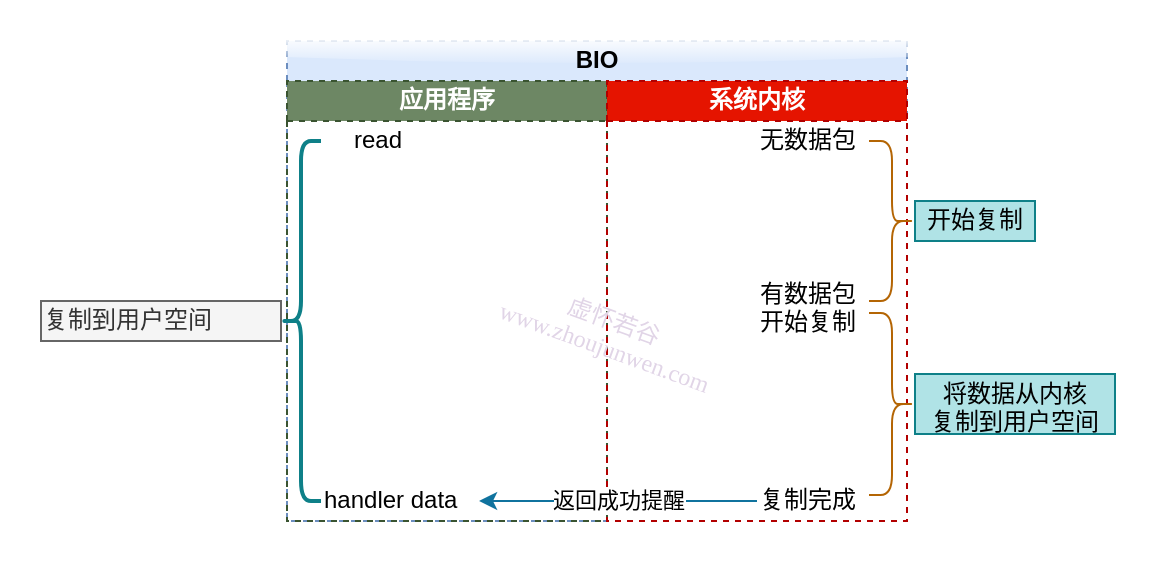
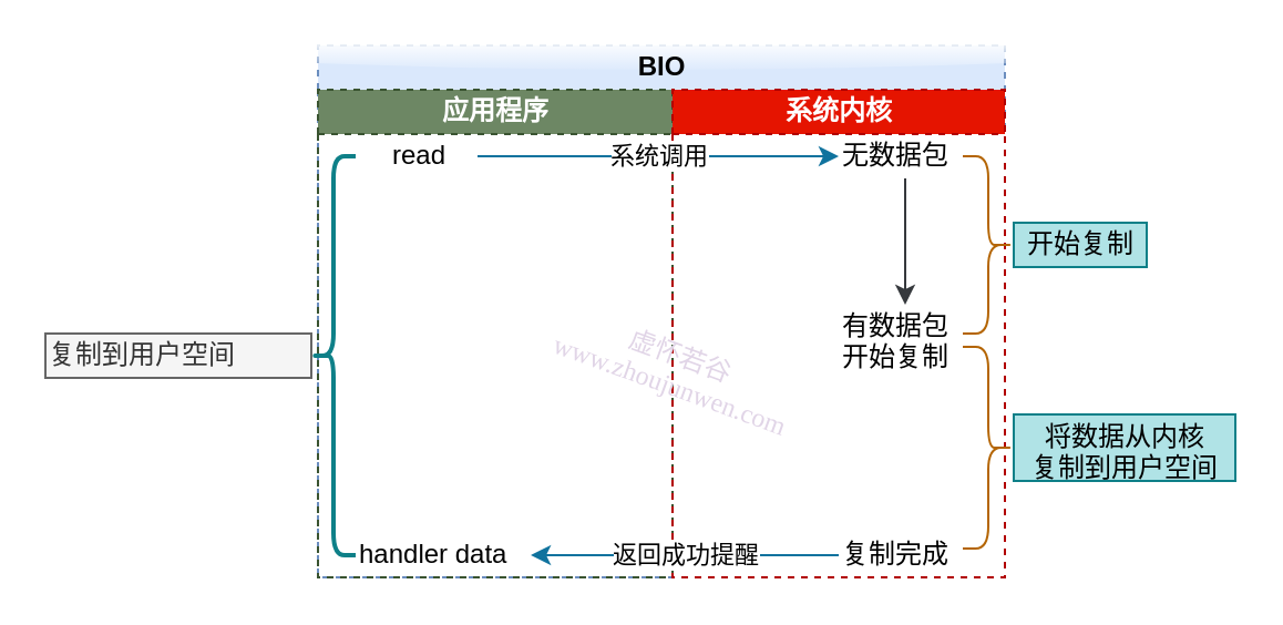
+ <mxCell id="7" value="系统调用" style="edgeStyle=orthogonalEdgeStyle;rounded=0;orthogonalLoop=1;jettySize=auto;html=1;fillColor=#b1ddf0;strokeColor=#10739e;" edge="1" parent="1" source="8" target="10"><mxGeometry relative="1" as="geometry" /></mxCell>
+ <mxCell id="9" style="edgeStyle=orthogonalEdgeStyle;rounded=0;orthogonalLoop=1;jettySize=auto;html=1;fillColor=#ffcc99;strokeColor=#36393d;" edge="1" parent="1" source="10" target="11"><mxGeometry relative="1" as="geometry" /></mxCell>
